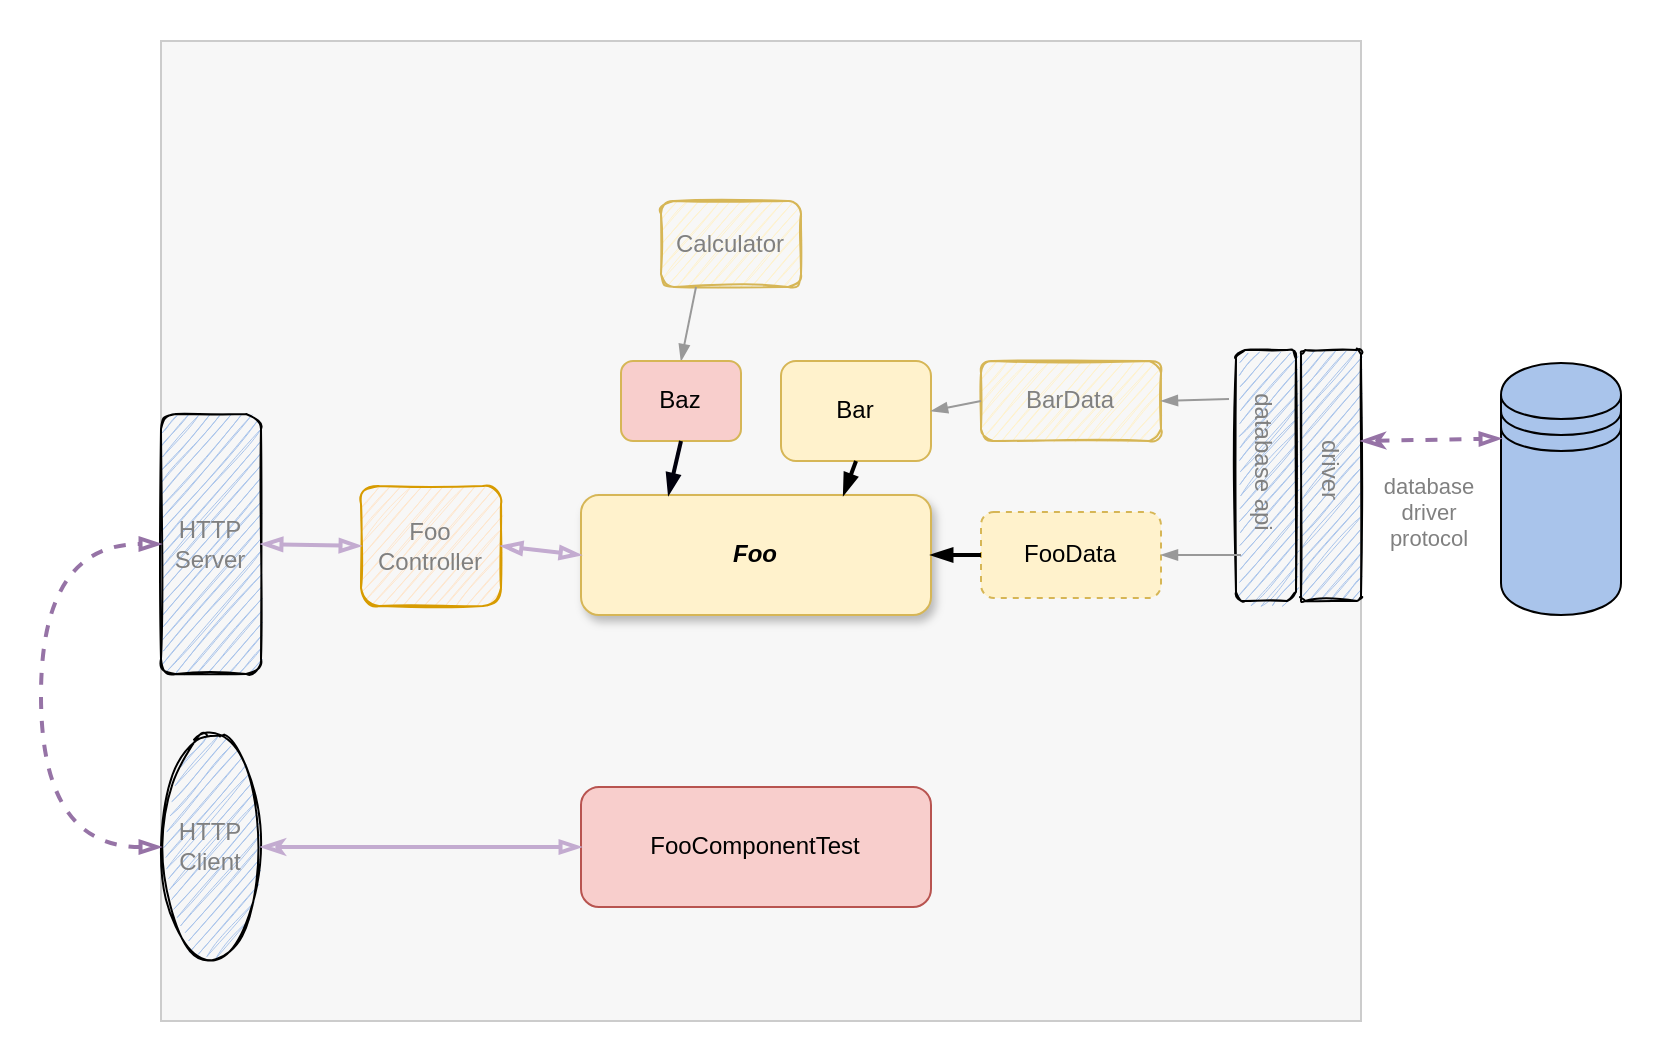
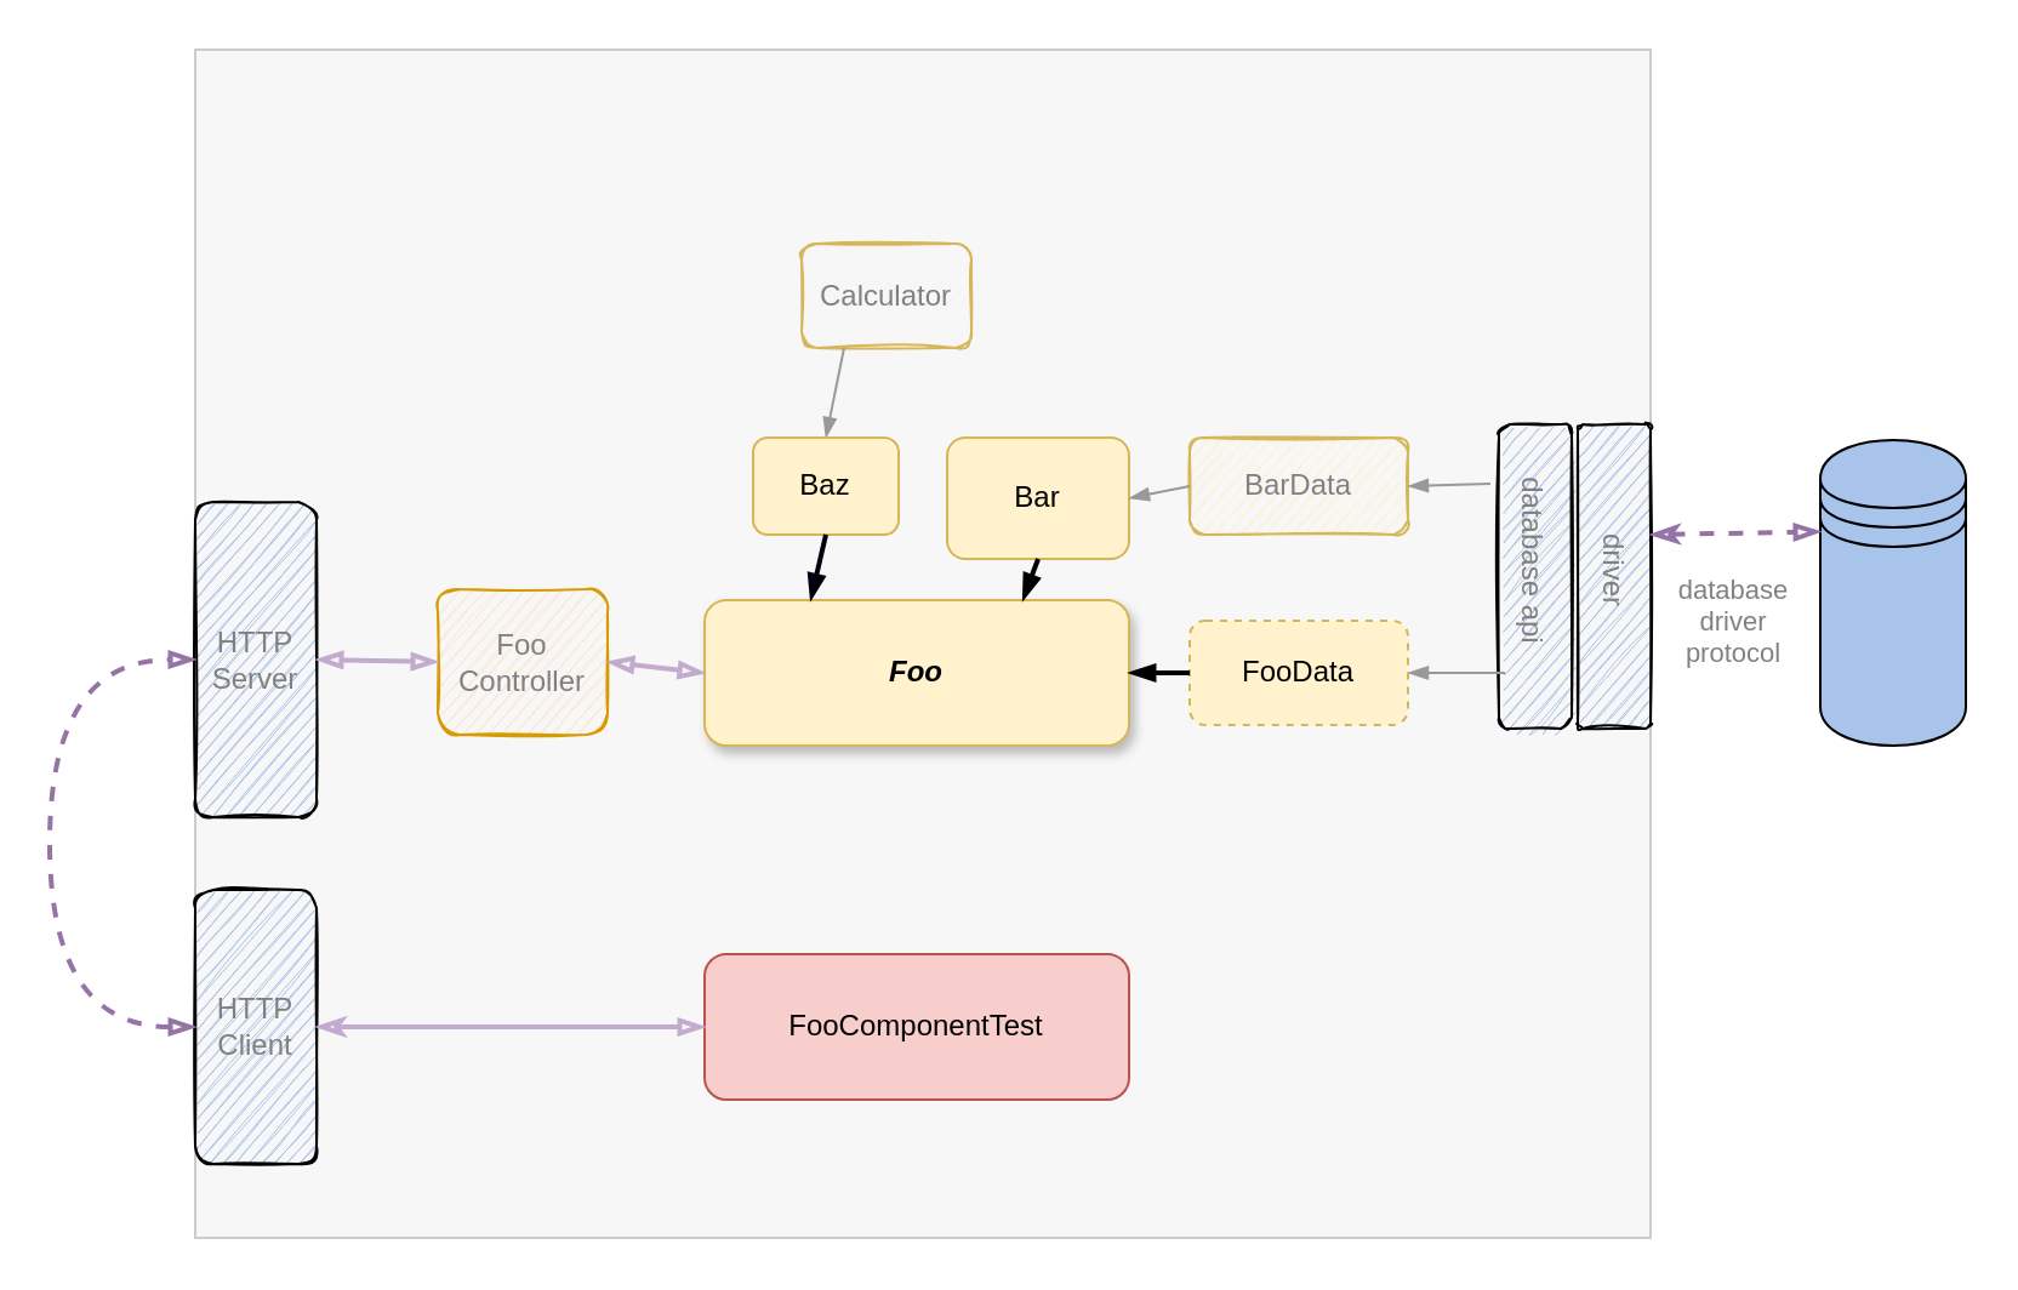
- <mxCell id="10" value="&lt;div&gt;Calculator&lt;/div&gt;" style="rounded=1;whiteSpace=wrap;html=1;fillColor=#fff2cc;strokeColor=#d6b656;shadow=0;glass=0;sketch=1;fontColor=#808080;" parent="1" vertex="1"><mxGeometry x="330" y="100" width="70" height="43" as="geometry" /></mxCell>
+ <mxCell id="10" value="&lt;div&gt;Calculator&lt;/div&gt;" style="rounded=1;whiteSpace=wrap;html=1;fillColor=#f5f5f5;strokeColor=#d6b656;shadow=0;glass=0;sketch=1;fontColor=#808080;" parent="1" vertex="1"><mxGeometry x="330" y="100" width="70" height="43" as="geometry" /></mxCell>
- <mxCell id="26" value="&lt;div&gt;Baz&lt;/div&gt;" style="rounded=1;whiteSpace=wrap;html=1;fillColor=#f8cecc;strokeColor=#d6b656;sketch=0;shadow=0;" parent="1" vertex="1"><mxGeometry x="310" y="180" width="60" height="40" as="geometry" /></mxCell>
+ <mxCell id="26" value="&lt;div&gt;Baz&lt;/div&gt;" style="rounded=1;whiteSpace=wrap;html=1;fillColor=#fff2cc;strokeColor=#d6b656;sketch=0;shadow=0;" parent="1" vertex="1"><mxGeometry x="310" y="180" width="60" height="40" as="geometry" /></mxCell>
- <mxCell id="18" value="&lt;div&gt;HTTP&lt;br&gt;&lt;/div&gt;&lt;div&gt;Client&lt;/div&gt;" style="ellipse;whiteSpace=wrap;html=1;fillColor=#A9C4EB;sketch=1;fontColor=#808080;" parent="1" vertex="1"><mxGeometry x="80" y="366.5" width="50" height="113" as="geometry" /></mxCell>
+ <mxCell id="18" value="&lt;div&gt;HTTP&lt;br&gt;&lt;/div&gt;&lt;div&gt;Client&lt;/div&gt;" style="rounded=1;whiteSpace=wrap;html=1;fillColor=#A9C4EB;sketch=1;fontColor=#808080;" parent="1" vertex="1"><mxGeometry x="80" y="366.5" width="50" height="113" as="geometry" /></mxCell>
